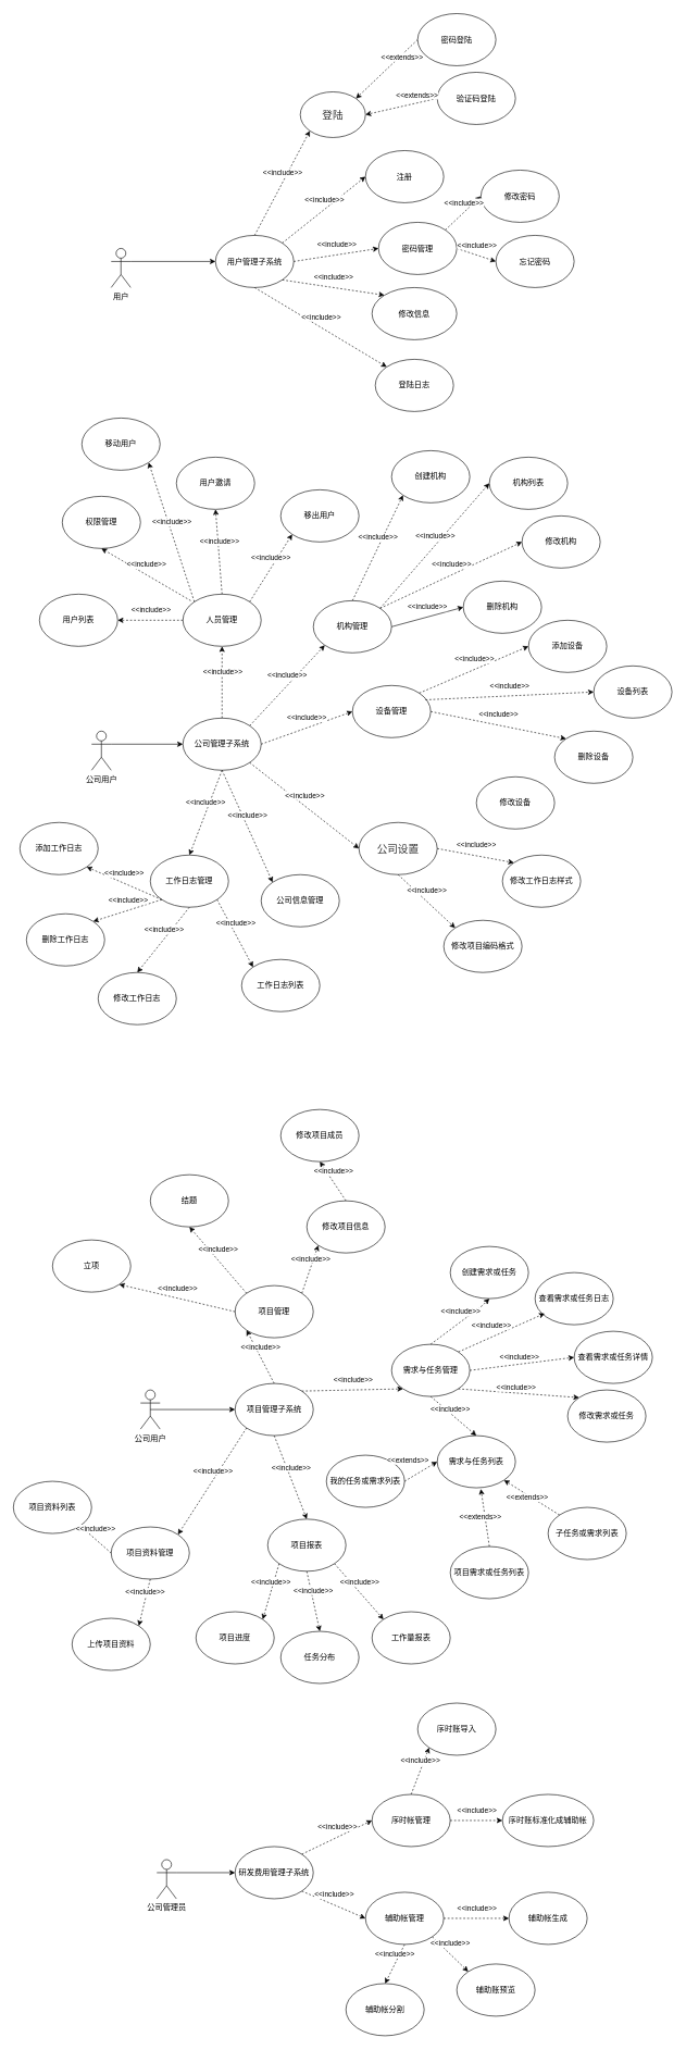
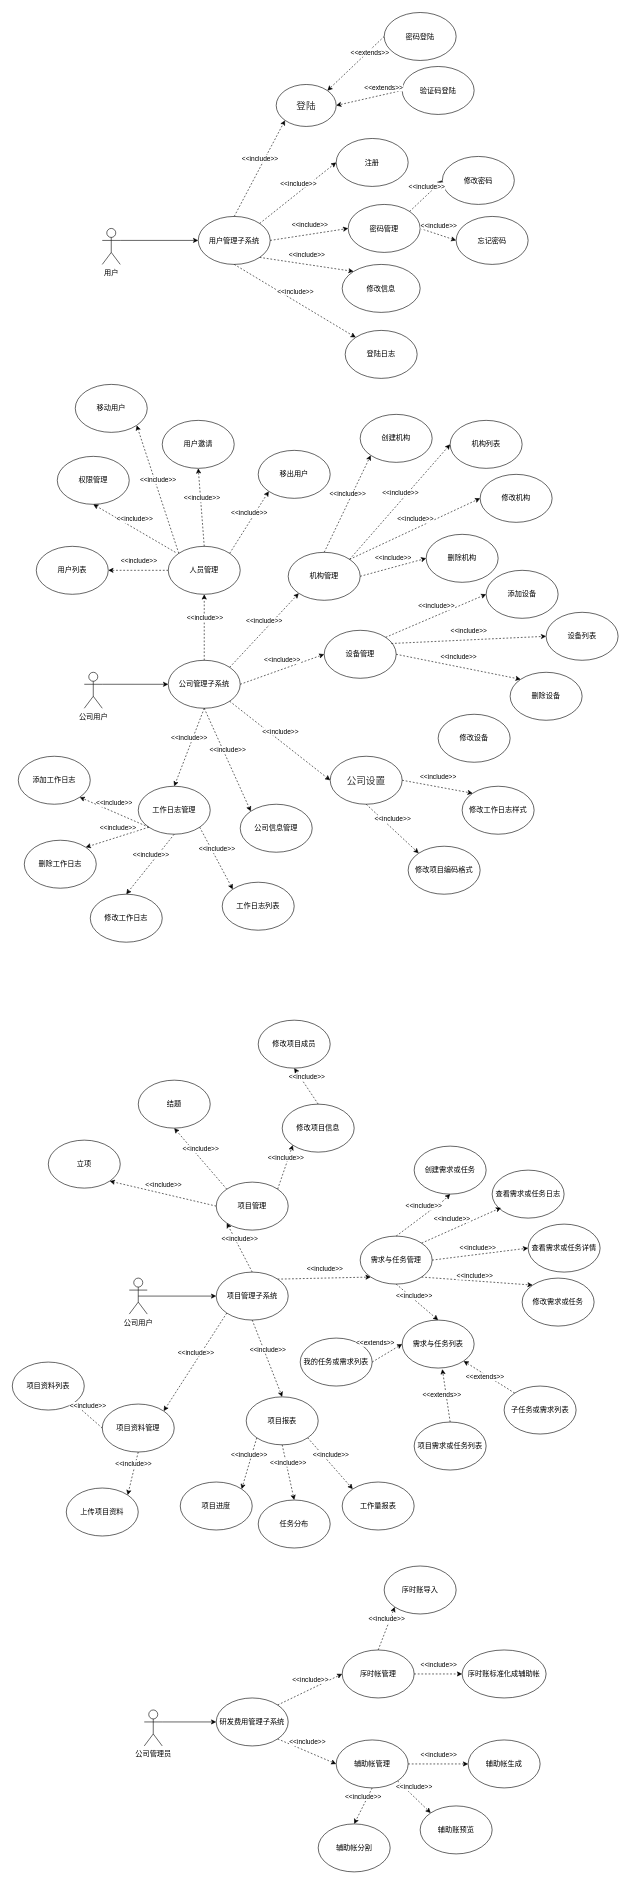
- <mxCell id="75" value="" style="endArrow=classic;html=1;rounded=0;exitX=1;exitY=0.5;exitDx=0;exitDy=0;dashed=0;entryX=0;entryY=0.5;entryDx=0;entryDy=0;" edge="1" parent="1" source="36" target="74"><mxGeometry relative="1" as="geometry"><mxPoint x="550" y="930" as="sourcePoint" /><mxPoint x="668" y="828" as="targetPoint" /></mxGeometry></mxCell>
+ <mxCell id="75" value="" style="endArrow=classic;html=1;rounded=0;exitX=1;exitY=0.5;exitDx=0;exitDy=0;dashed=1;entryX=0;entryY=0.5;entryDx=0;entryDy=0;" edge="1" parent="1" source="36" target="74"><mxGeometry relative="1" as="geometry"><mxPoint x="550" y="930" as="sourcePoint" /><mxPoint x="668" y="828" as="targetPoint" /></mxGeometry></mxCell>
